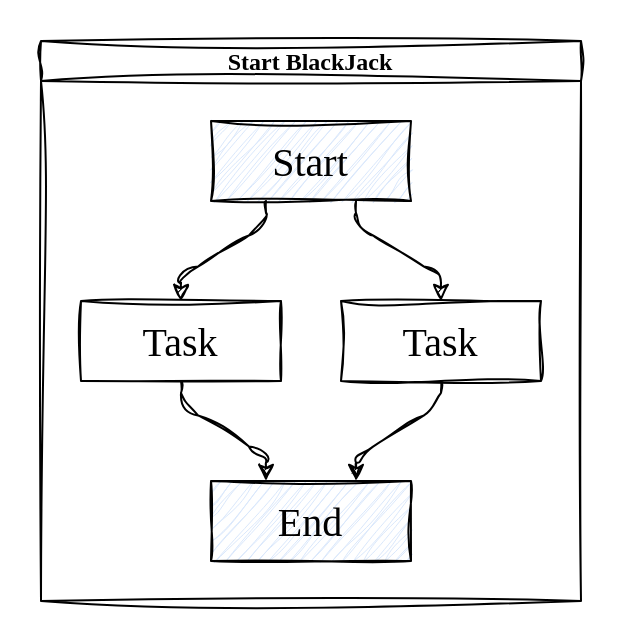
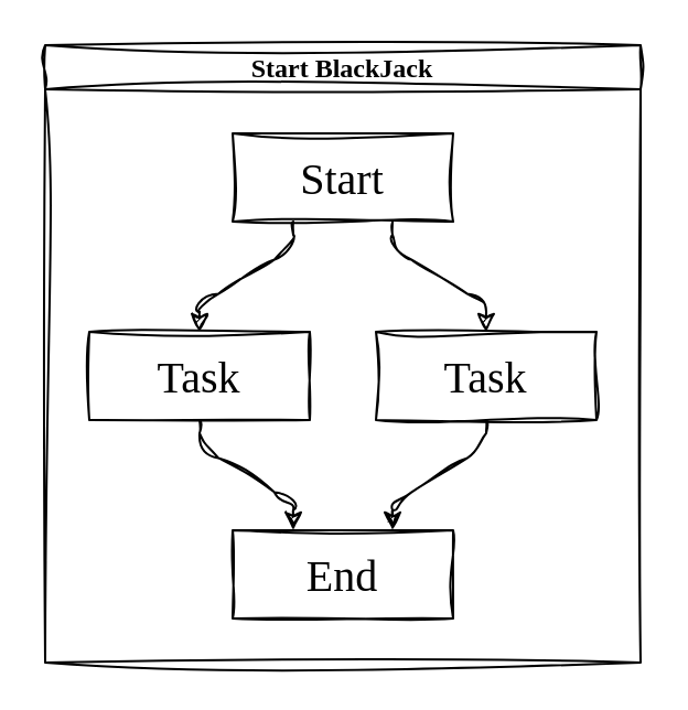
- <mxCell id="3" value="Start" style="whiteSpace=wrap;html=1;sketch=1;hachureGap=4;jiggle=2;curveFitting=1;fontFamily=Architects Daughter;fontSource=https%3A%2F%2Ffonts.googleapis.com%2Fcss%3Ffamily%3DArchitects%2BDaughter;fontSize=20;fillColor=#dae8fc;" vertex="1" parent="2"><mxGeometry x="85" y="40" width="100" height="40" as="geometry" /></mxCell>
+ <mxCell id="3" value="Start" style="whiteSpace=wrap;html=1;sketch=1;hachureGap=4;jiggle=2;curveFitting=1;fontFamily=Architects Daughter;fontSource=https%3A%2F%2Ffonts.googleapis.com%2Fcss%3Ffamily%3DArchitects%2BDaughter;fontSize=20;" vertex="1" parent="2"><mxGeometry x="85" y="40" width="100" height="40" as="geometry" /></mxCell>
- <mxCell id="8" value="End" style="whiteSpace=wrap;html=1;sketch=1;hachureGap=4;jiggle=2;curveFitting=1;fontFamily=Architects Daughter;fontSource=https%3A%2F%2Ffonts.googleapis.com%2Fcss%3Ffamily%3DArchitects%2BDaughter;fontSize=20;fillColor=#dae8fc;" vertex="1" parent="2"><mxGeometry x="85" y="220" width="100" height="40" as="geometry" /></mxCell>
+ <mxCell id="8" value="End" style="whiteSpace=wrap;html=1;sketch=1;hachureGap=4;jiggle=2;curveFitting=1;fontFamily=Architects Daughter;fontSource=https%3A%2F%2Ffonts.googleapis.com%2Fcss%3Ffamily%3DArchitects%2BDaughter;fontSize=20;" vertex="1" parent="2"><mxGeometry x="85" y="220" width="100" height="40" as="geometry" /></mxCell>
